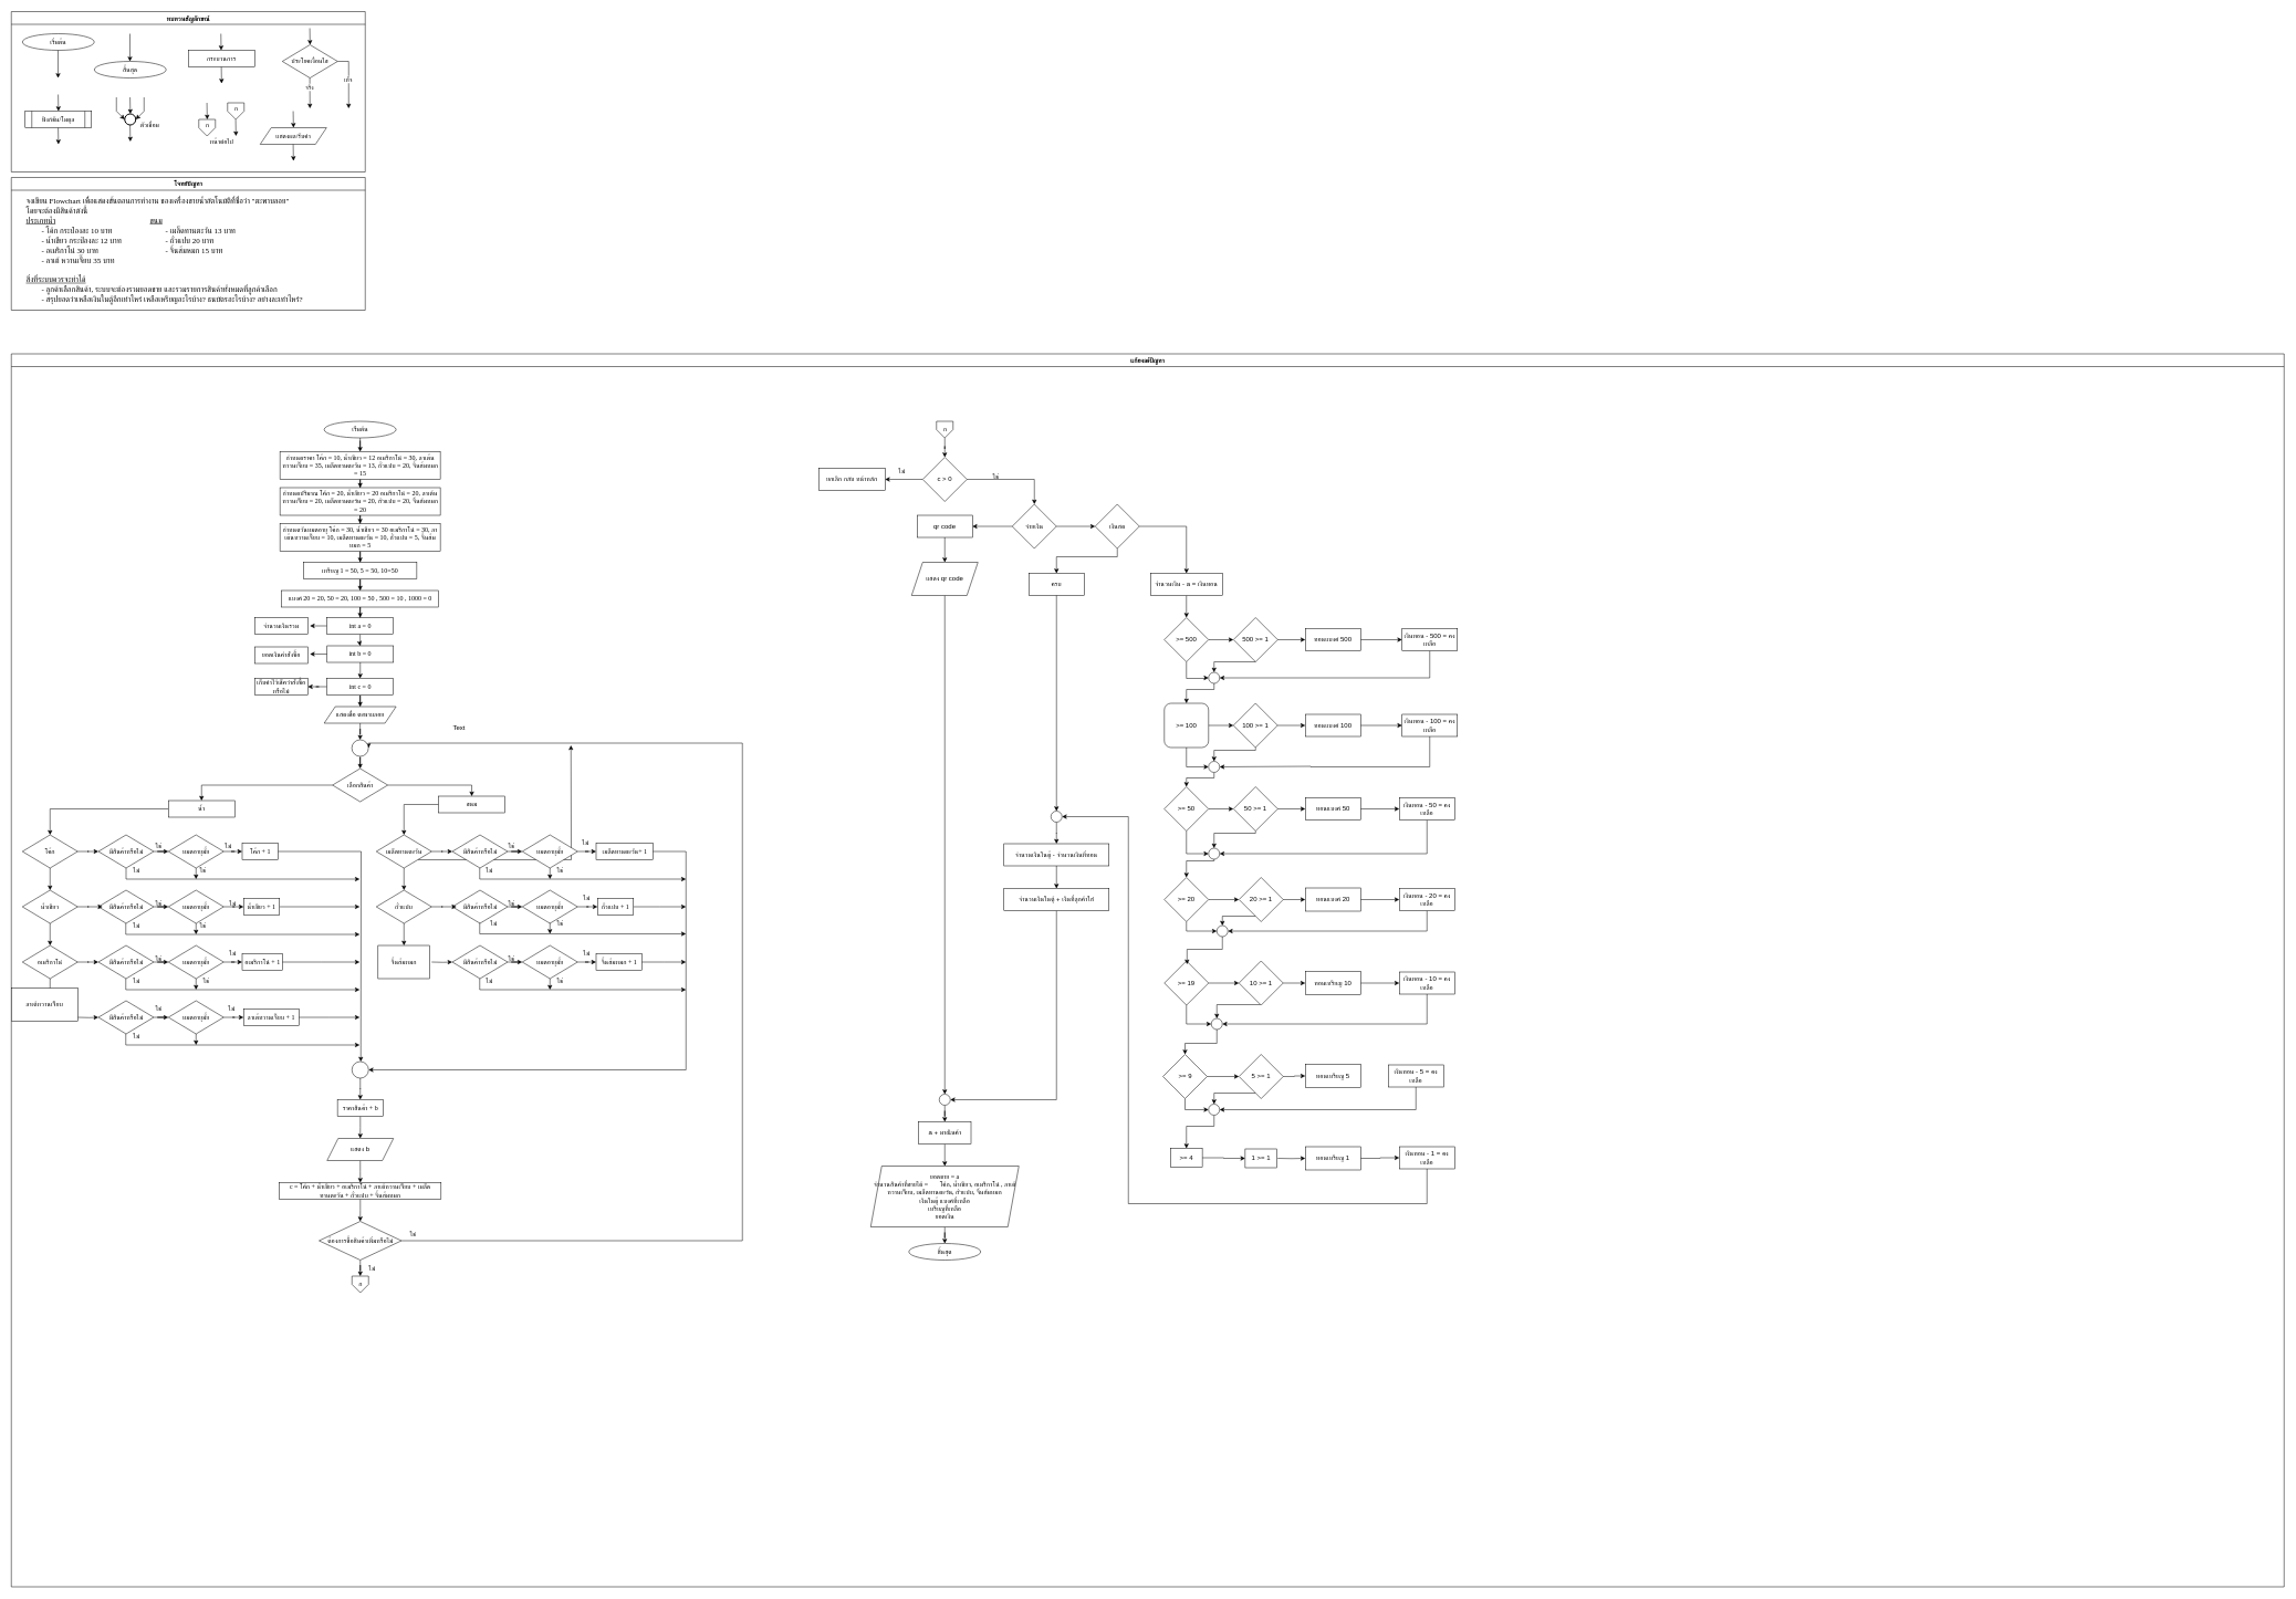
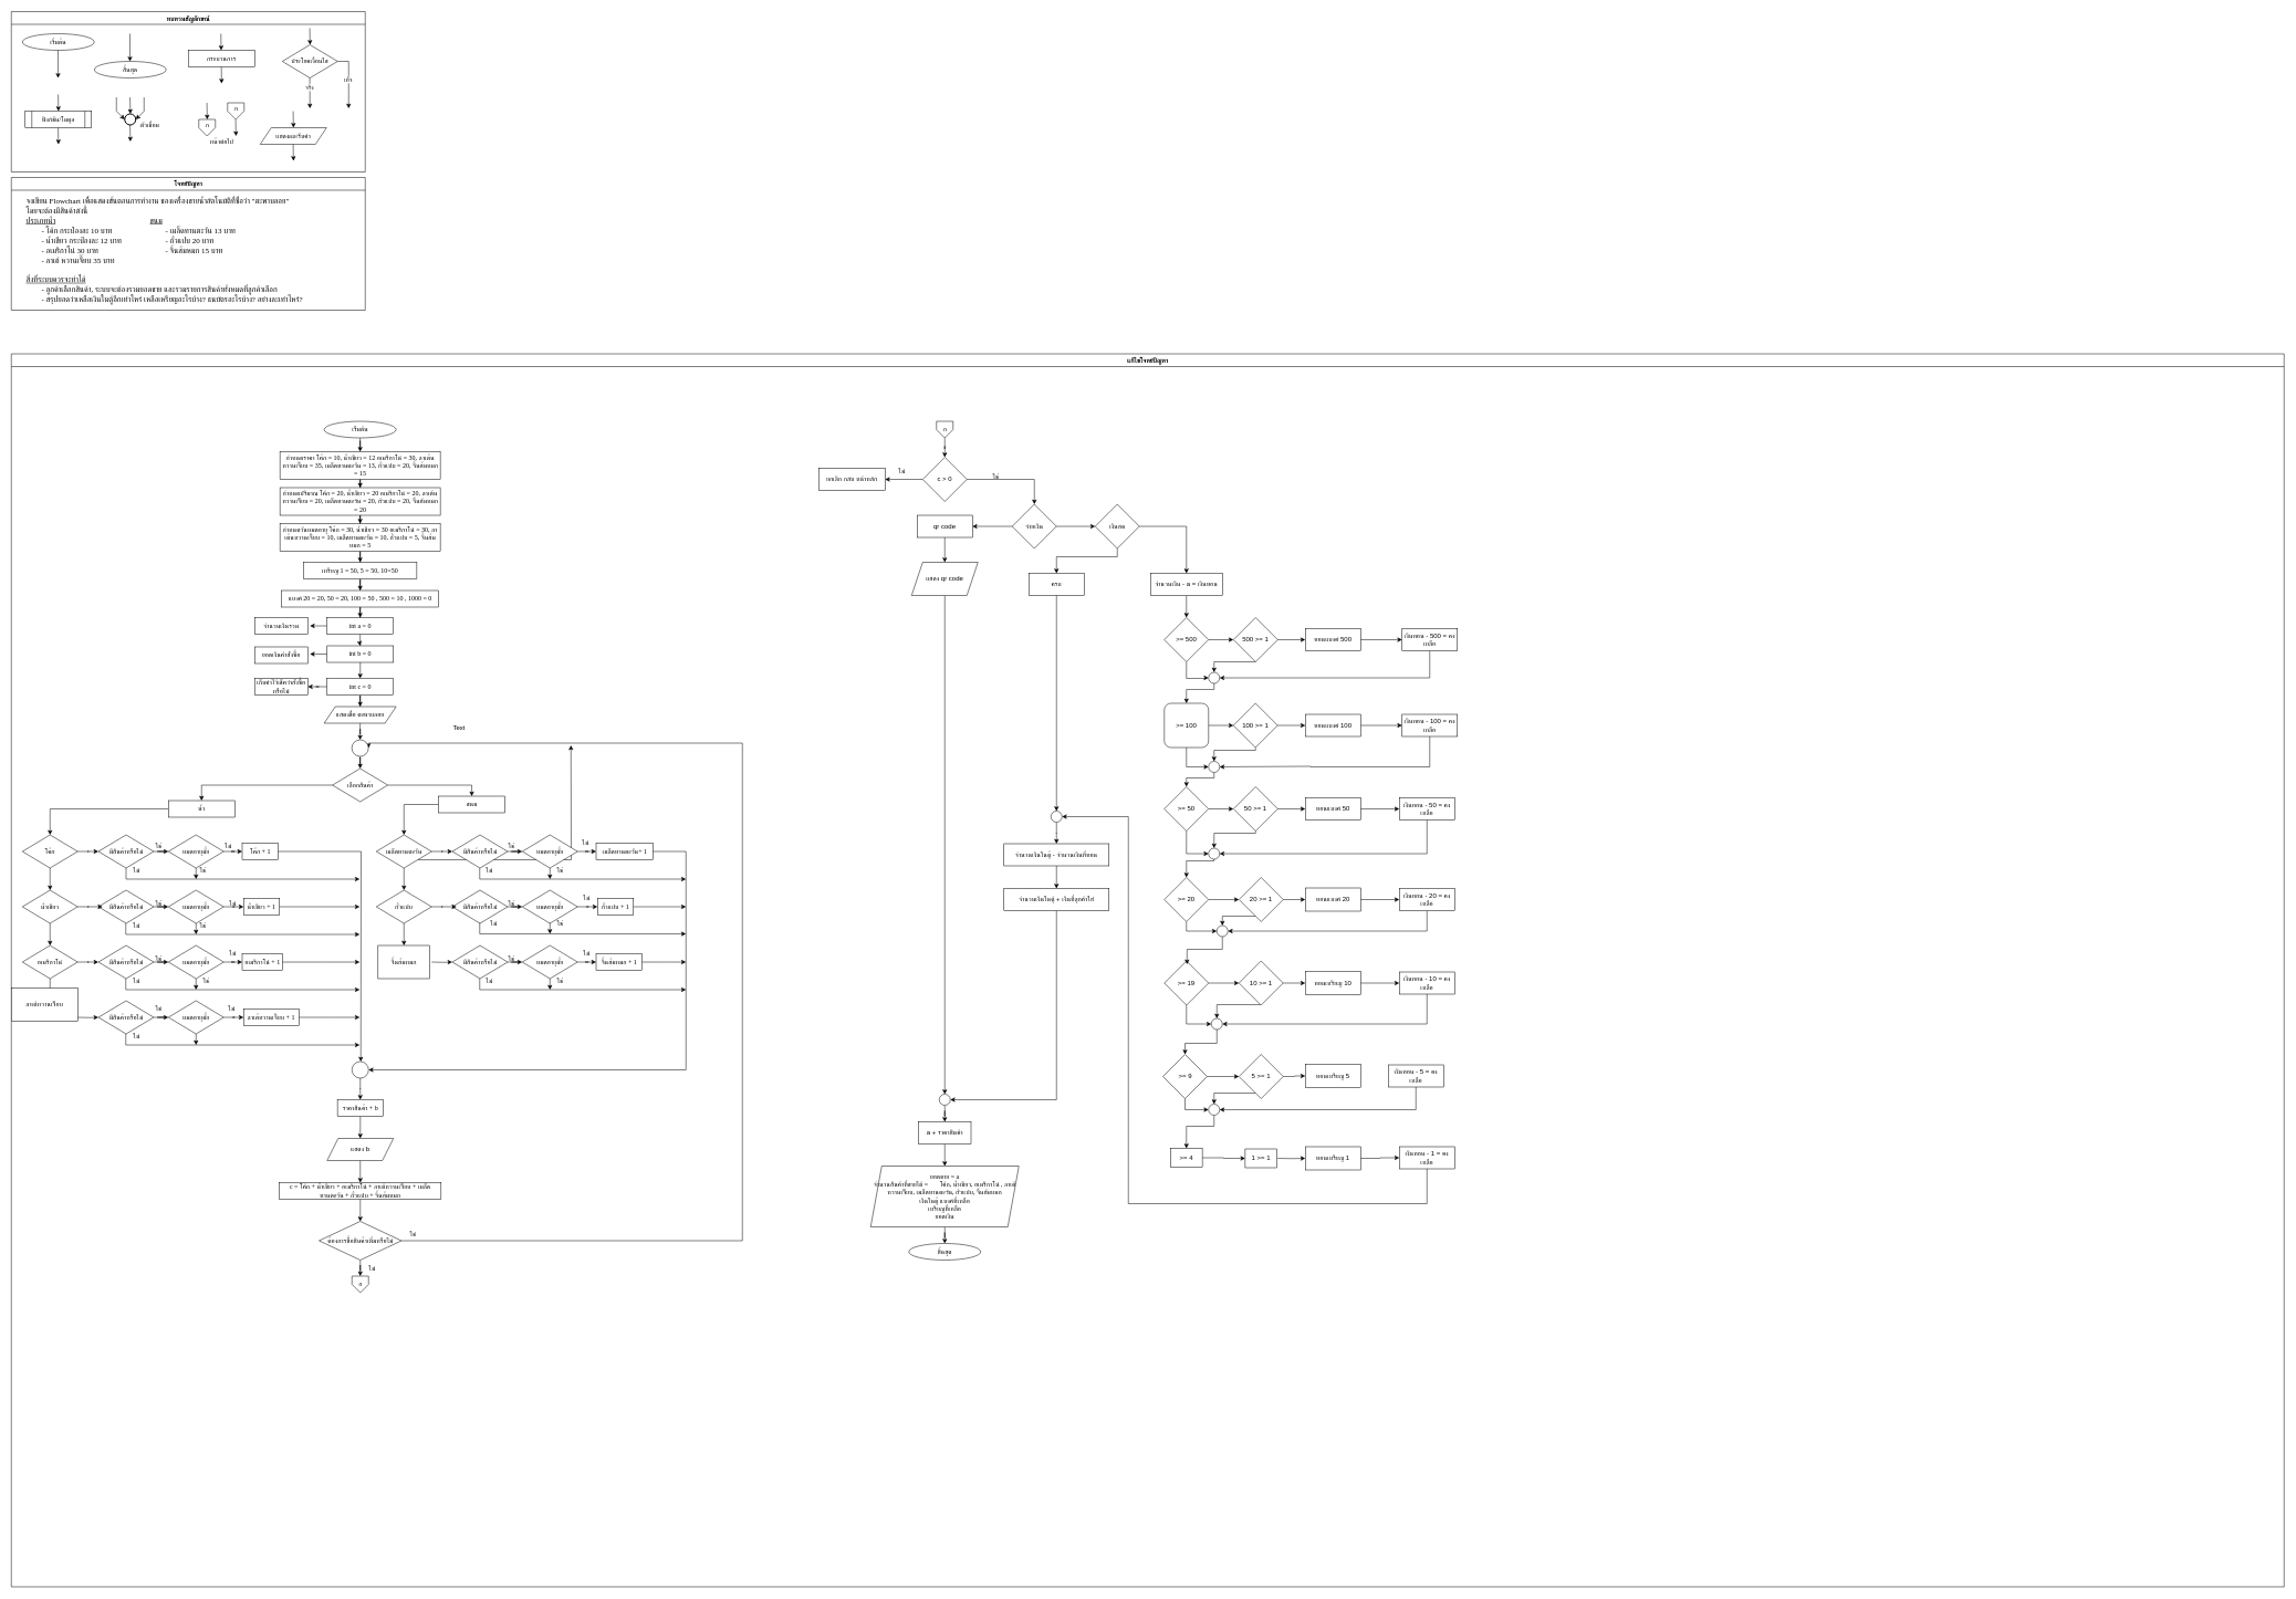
- <mxCell id="35" value="แก้องละ์ปัญหา" style="swimlane;fontFamily=Sarabun;fontSource=https%3A%2F%2Ffonts.googleapis.com%2Fcss%3Ffamily%3DSarabun;" vertex="1" parent="1"><mxGeometry x="20" y="639" width="4110" height="2230" as="geometry" /></mxCell>
+ <mxCell id="35" value="แก้ไขโจทย์ปัญหา" style="swimlane;fontFamily=Sarabun;fontSource=https%3A%2F%2Ffonts.googleapis.com%2Fcss%3Ffamily%3DSarabun;" vertex="1" parent="1"><mxGeometry x="20" y="639" width="4110" height="2230" as="geometry" /></mxCell>
- <mxCell id="297" value="a + มาณินค้า" style="rounded=0;whiteSpace=wrap;html=1;" vertex="1" parent="35"><mxGeometry x="1640.5" y="1389" width="95" height="40" as="geometry" /></mxCell>
+ <mxCell id="297" value="a + ราคาสินค้า" style="rounded=0;whiteSpace=wrap;html=1;" vertex="1" parent="35"><mxGeometry x="1640.5" y="1389" width="95" height="40" as="geometry" /></mxCell>
